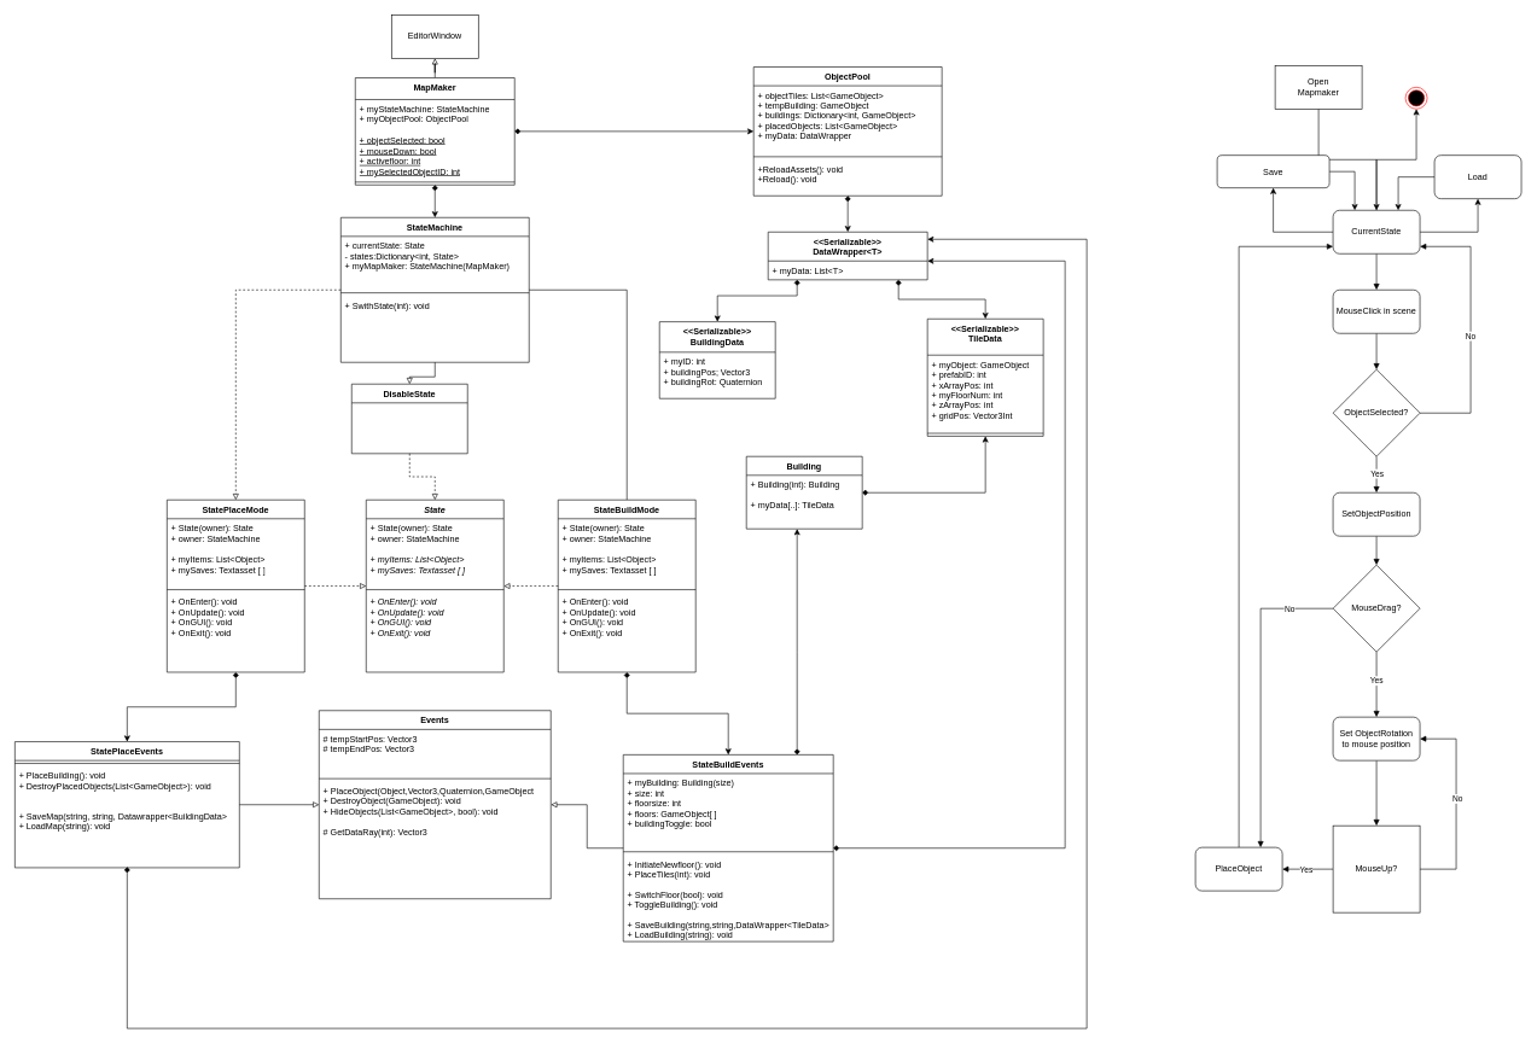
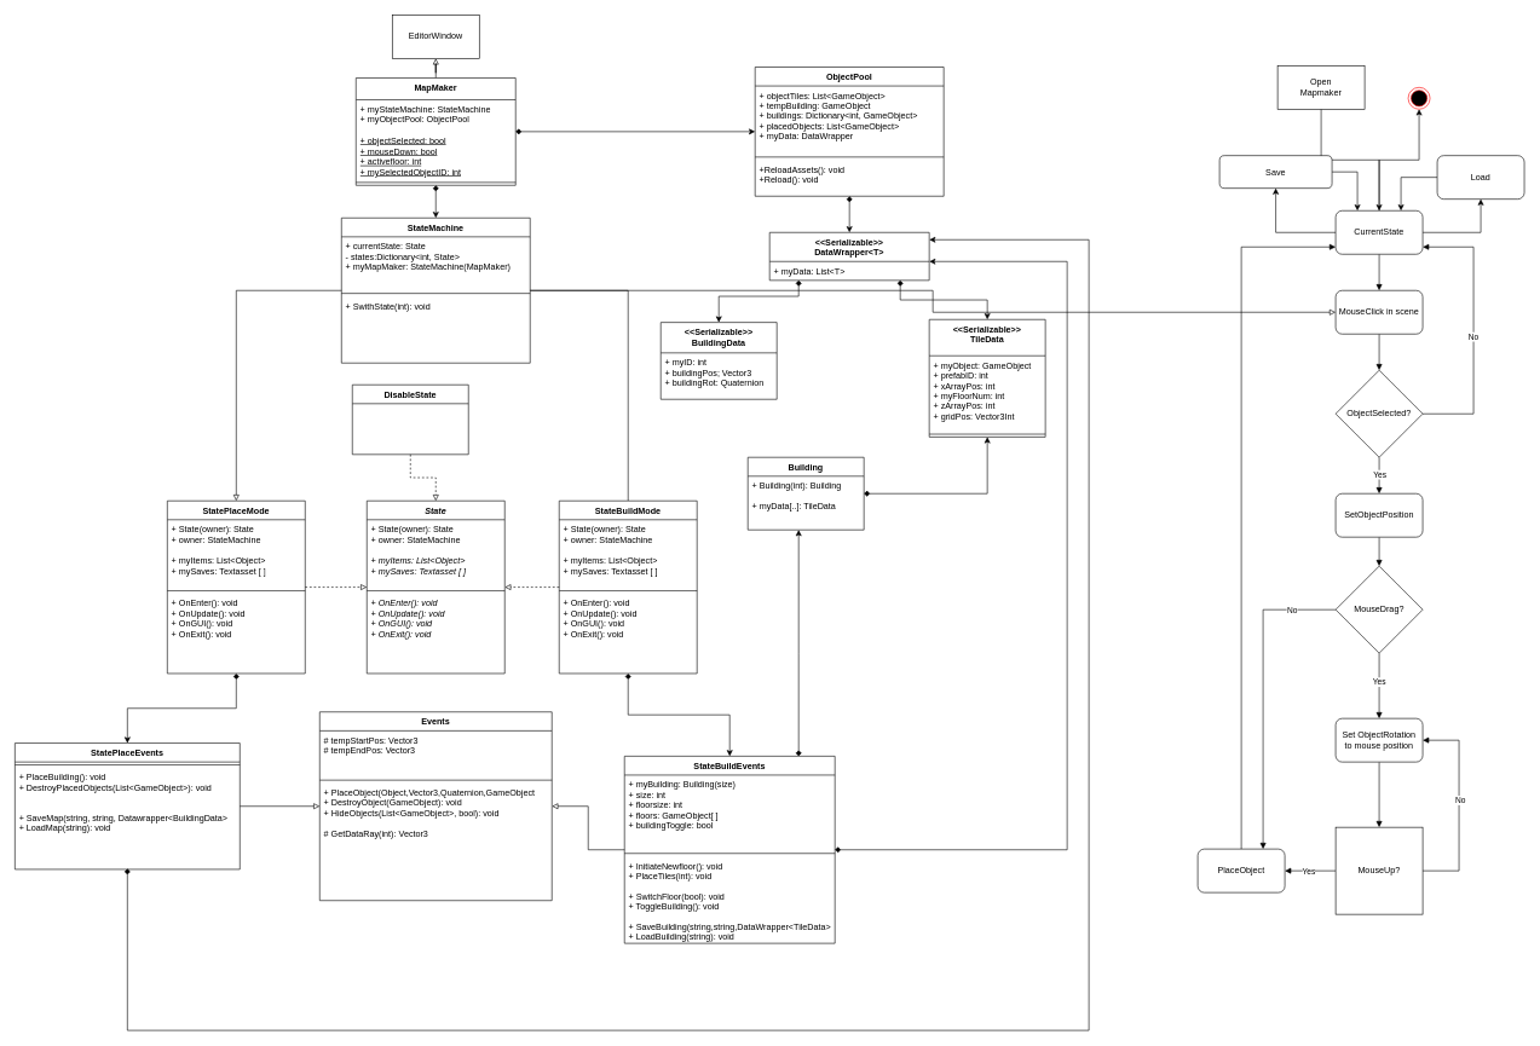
- <mxCell id="16" style="edgeStyle=orthogonalEdgeStyle;rounded=0;orthogonalLoop=1;jettySize=auto;html=1;startArrow=none;startFill=0;endArrow=block;endFill=0;dashed=1;" parent="1" source="46" target="68" edge="1"><mxGeometry relative="1" as="geometry"><mxPoint x="370" y="570" as="targetPoint" /></mxGeometry></mxCell>
+ <mxCell id="16" style="edgeStyle=orthogonalEdgeStyle;rounded=0;orthogonalLoop=1;jettySize=auto;html=1;startArrow=none;startFill=0;endArrow=block;endFill=0;" parent="1" source="46" target="68" edge="1"><mxGeometry relative="1" as="geometry"><mxPoint x="370" y="570" as="targetPoint" /></mxGeometry></mxCell>
- <mxCell id="17" style="edgeStyle=orthogonalEdgeStyle;rounded=0;orthogonalLoop=1;jettySize=auto;html=1;startArrow=none;startFill=0;endArrow=block;endFill=0;" parent="1" source="46" target="28" edge="1"><mxGeometry relative="1" as="geometry" /></mxCell>
+ <mxCell id="17" style="edgeStyle=orthogonalEdgeStyle;rounded=0;orthogonalLoop=1;jettySize=auto;html=1;startArrow=none;startFill=0;endArrow=block;endFill=0;" parent="1" source="46" target="85" edge="1"><mxGeometry relative="1" as="geometry" /></mxCell>
